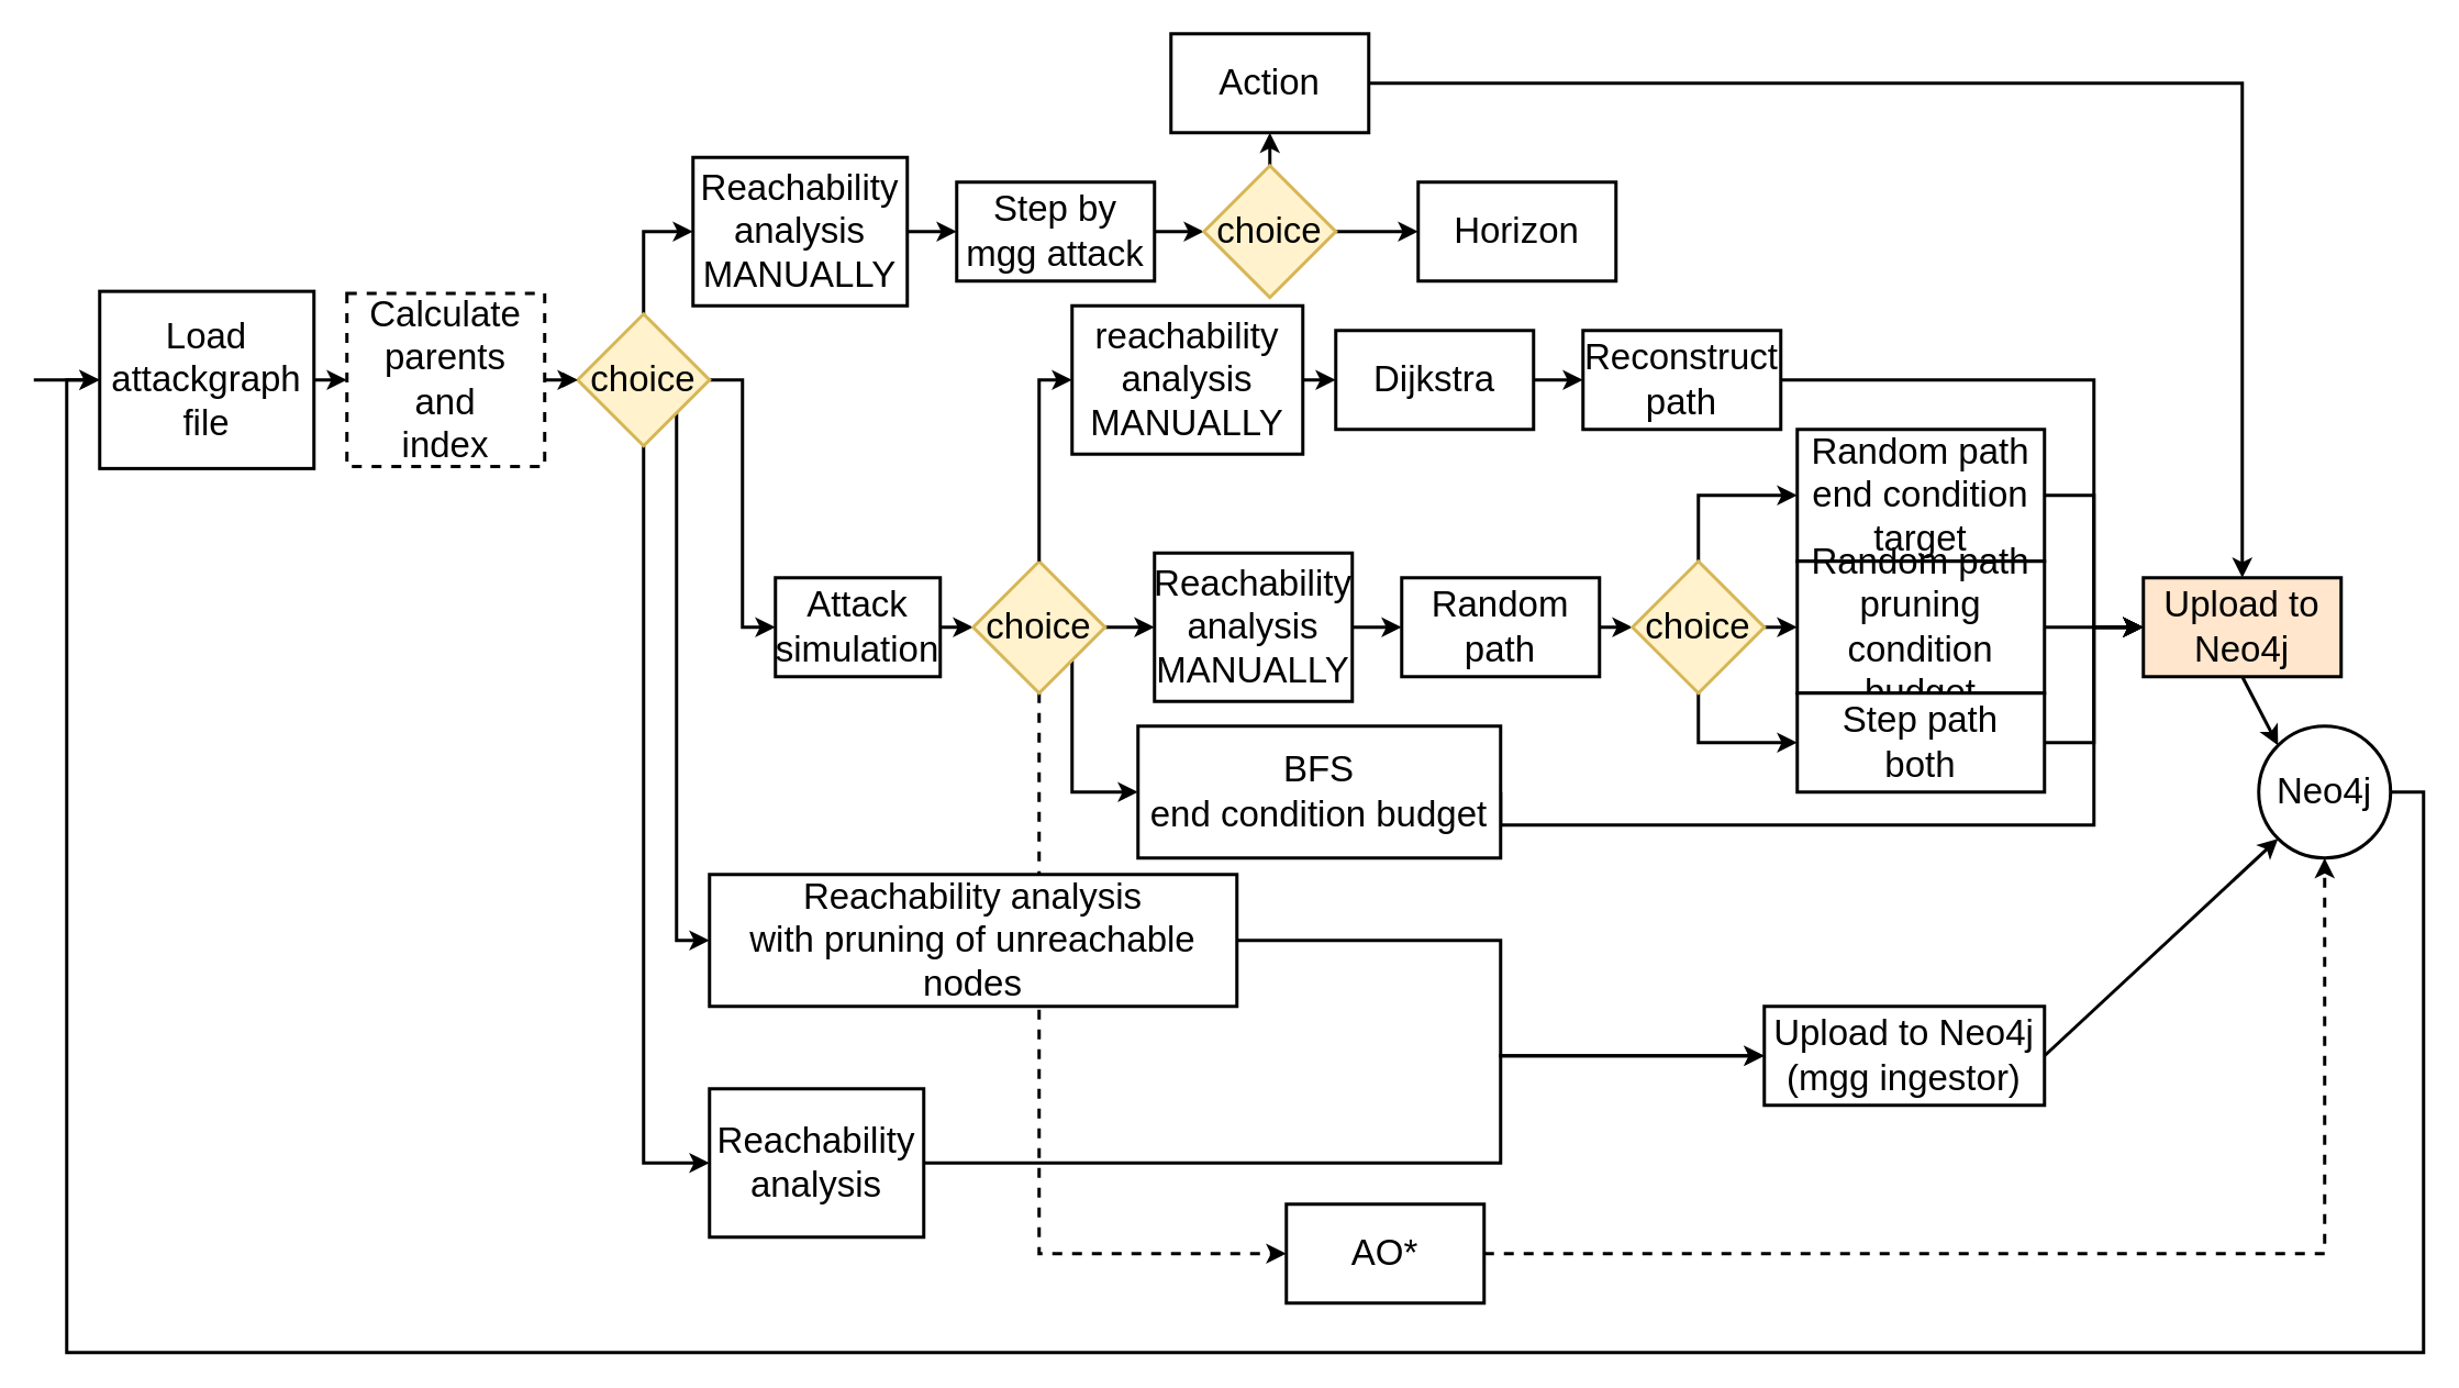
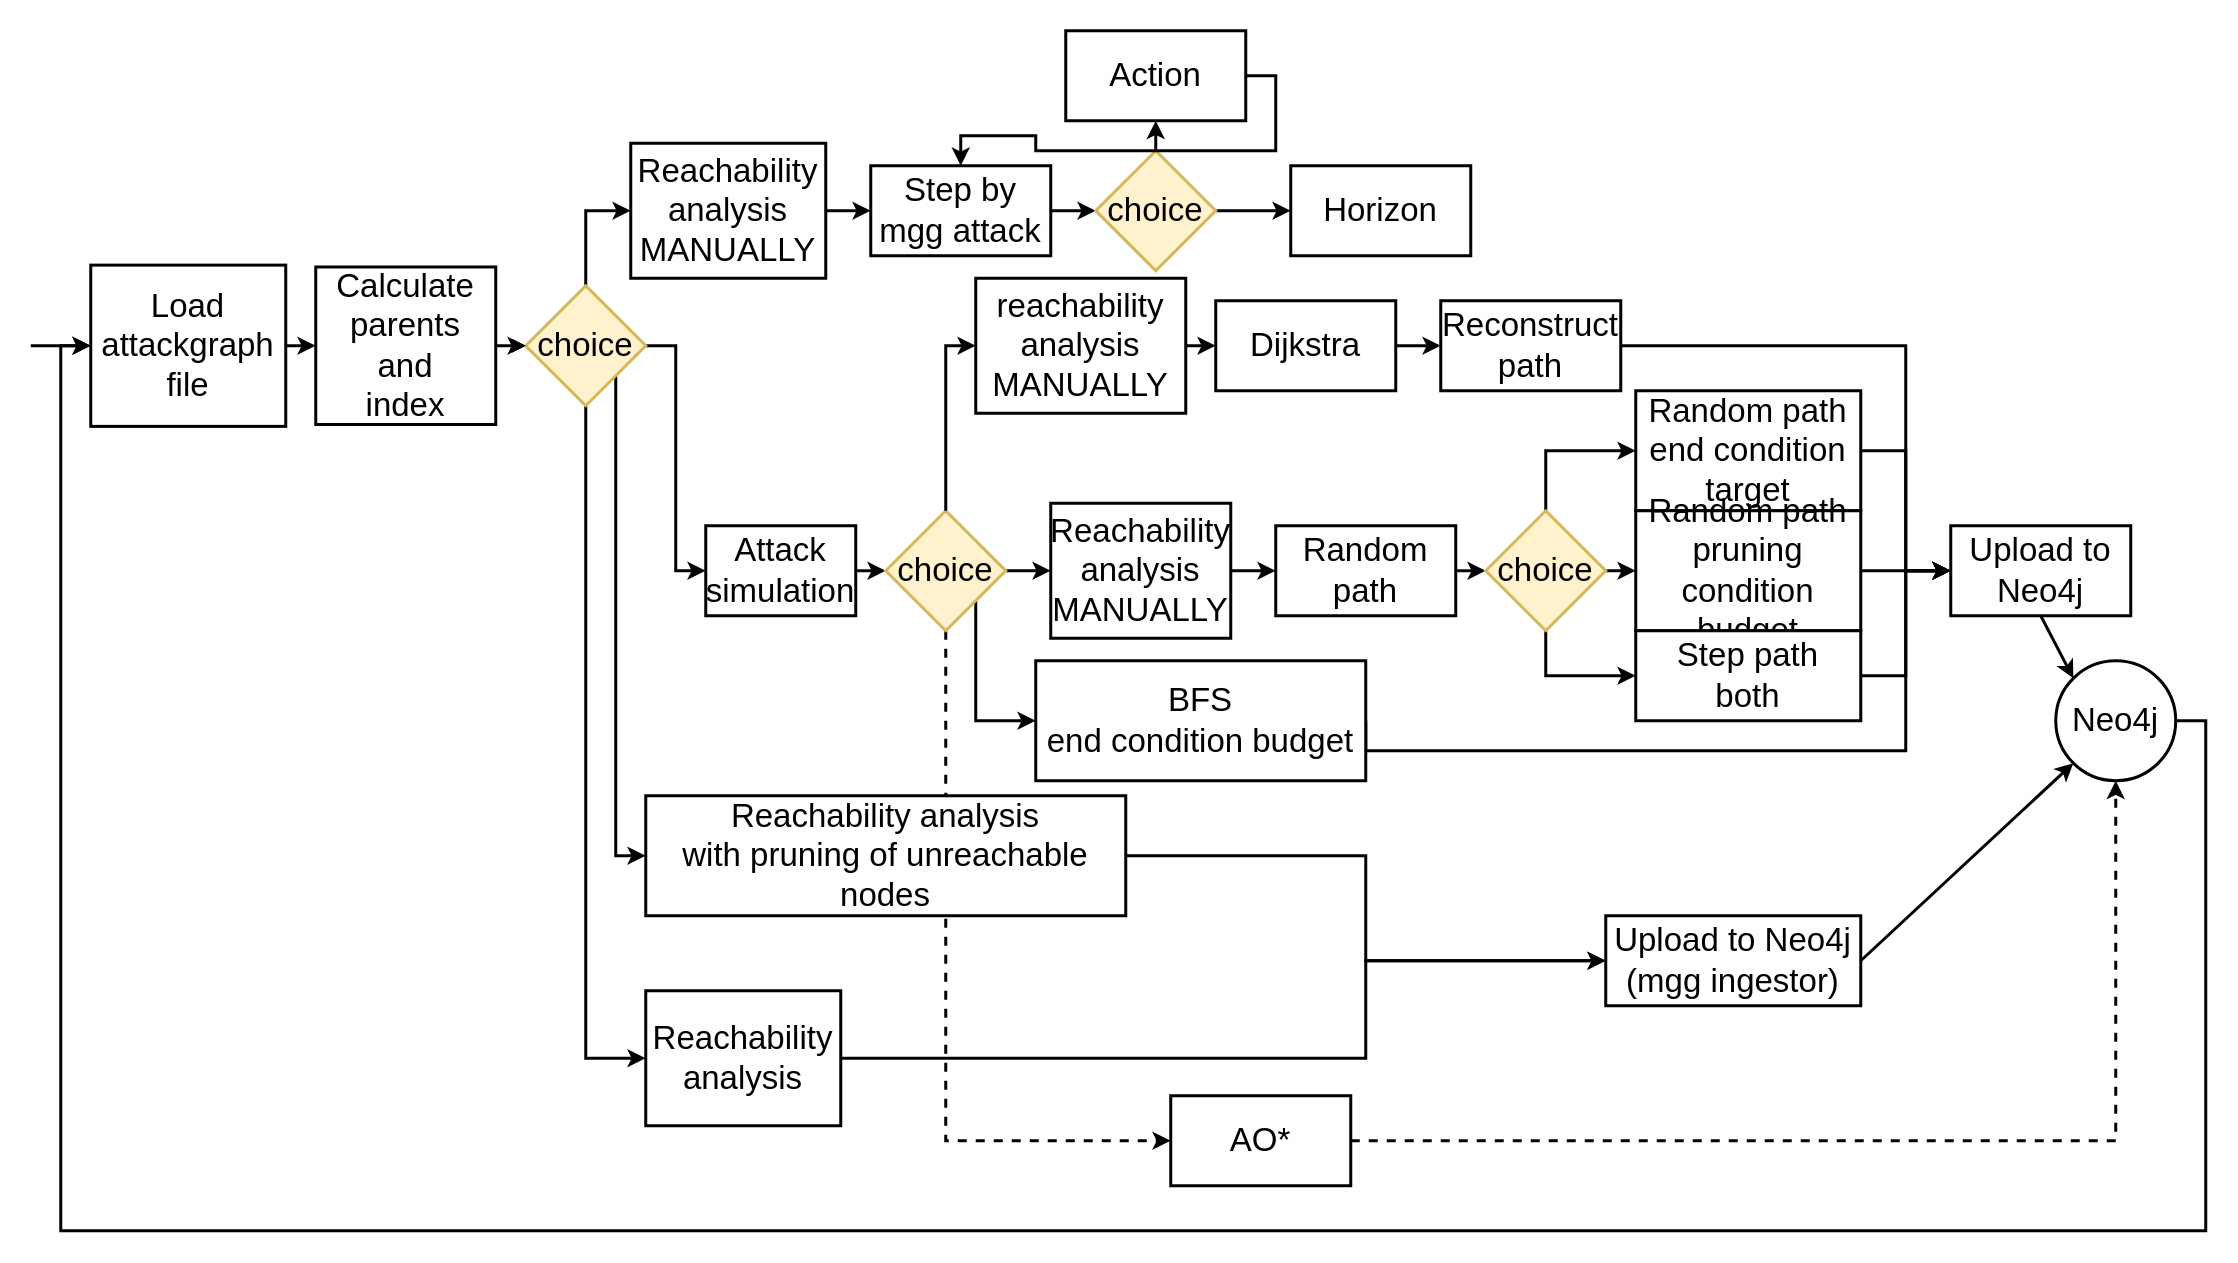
- <mxCell id="30" style="edgeStyle=orthogonalEdgeStyle;rounded=0;orthogonalLoop=1;jettySize=auto;html=1;exitX=1;exitY=0.5;exitDx=0;exitDy=0;entryX=0.5;entryY=0;entryDx=0;entryDy=0;fontSize=22;strokeWidth=2;" edge="1" parent="1" source="31" target="55"><mxGeometry relative="1" as="geometry" /></mxCell>
+ <mxCell id="30" style="edgeStyle=orthogonalEdgeStyle;rounded=0;orthogonalLoop=1;jettySize=auto;html=1;exitX=1;exitY=0.5;exitDx=0;exitDy=0;fontSize=22;strokeWidth=2;" edge="1" parent="1" source="31" target="11"><mxGeometry relative="1" as="geometry" /></mxCell>
- <mxCell id="4" value="&lt;font style=&quot;font-size: 22px;&quot;&gt;Calculate parents&lt;br style=&quot;font-size: 22px;&quot;&gt;and&lt;br style=&quot;font-size: 22px;&quot;&gt;index&lt;/font&gt;" style="rounded=0;whiteSpace=wrap;html=1;fontSize=22;strokeWidth=2;dashed=1;" vertex="1" parent="1"><mxGeometry x="210" y="177.5" width="120" height="105" as="geometry" /></mxCell>
+ <mxCell id="4" value="&lt;font style=&quot;font-size: 22px;&quot;&gt;Calculate parents&lt;br style=&quot;font-size: 22px;&quot;&gt;and&lt;br style=&quot;font-size: 22px;&quot;&gt;index&lt;/font&gt;" style="rounded=0;whiteSpace=wrap;html=1;fontSize=22;strokeWidth=2;" vertex="1" parent="1"><mxGeometry x="210" y="177.5" width="120" height="105" as="geometry" /></mxCell>
- <mxCell id="55" value="&lt;font style=&quot;font-size: 22px;&quot;&gt;Upload to Neo4j&lt;/font&gt;" style="rounded=0;whiteSpace=wrap;html=1;fontSize=22;strokeWidth=2;fillColor=#ffe6cc;" vertex="1" parent="1"><mxGeometry x="1300" y="350" width="120" height="60" as="geometry" /></mxCell>
+ <mxCell id="55" value="&lt;font style=&quot;font-size: 22px;&quot;&gt;Upload to Neo4j&lt;/font&gt;" style="rounded=0;whiteSpace=wrap;html=1;fontSize=22;strokeWidth=2;" vertex="1" parent="1"><mxGeometry x="1300" y="350" width="120" height="60" as="geometry" /></mxCell>
